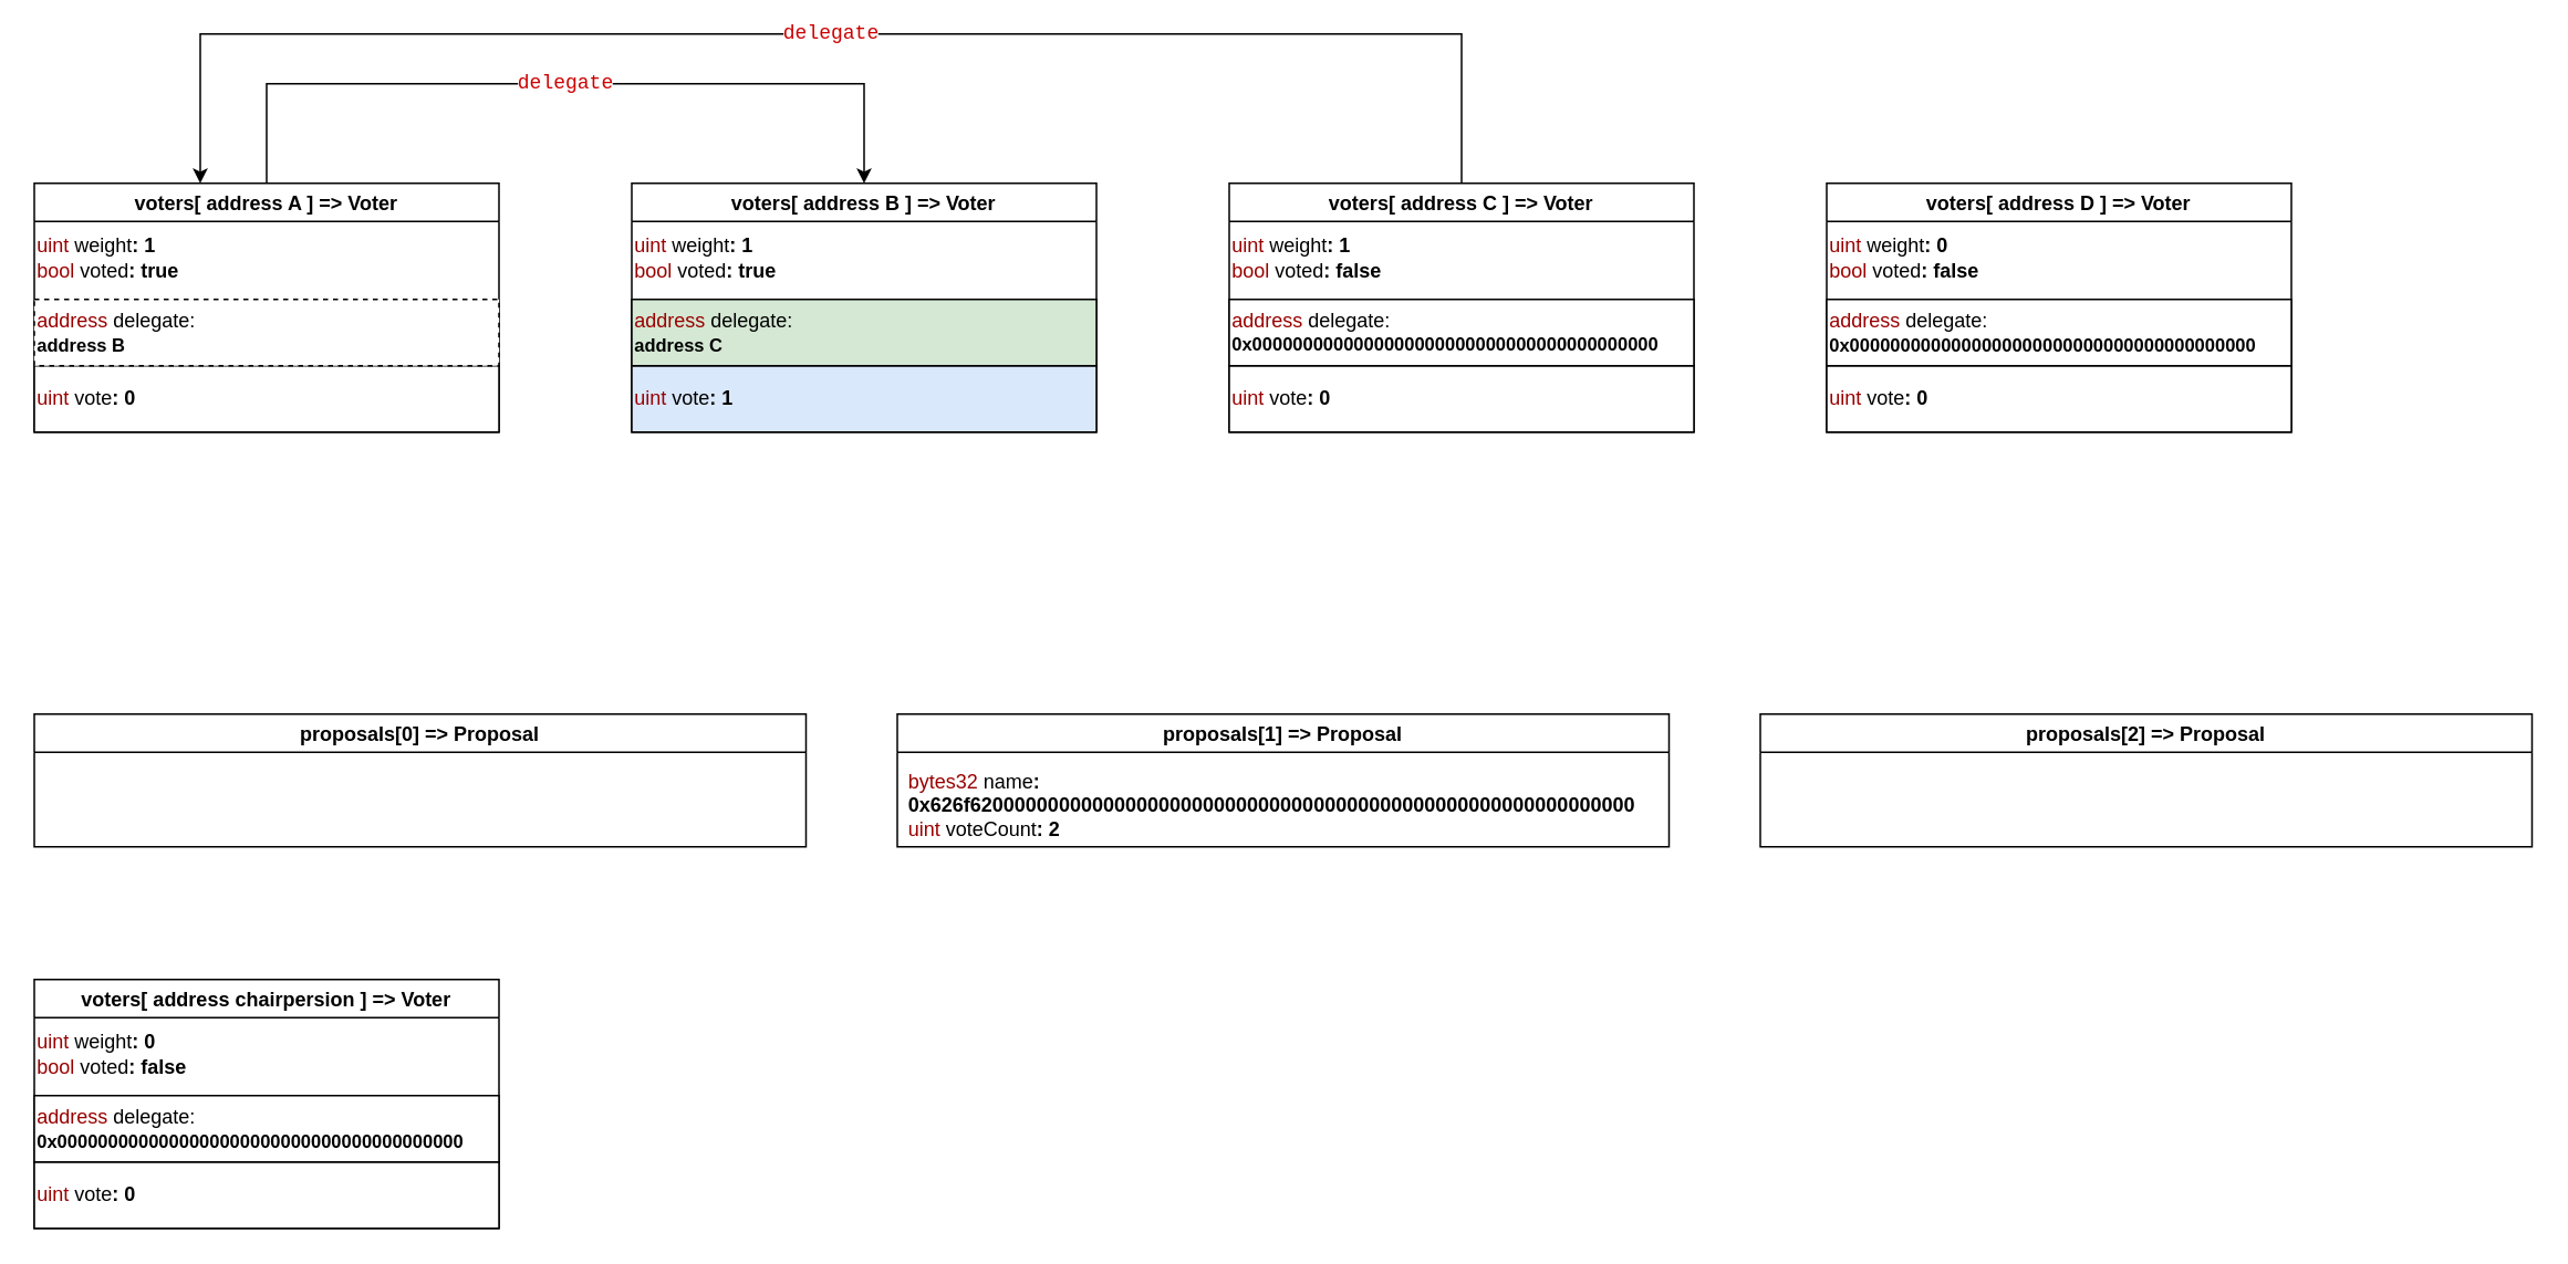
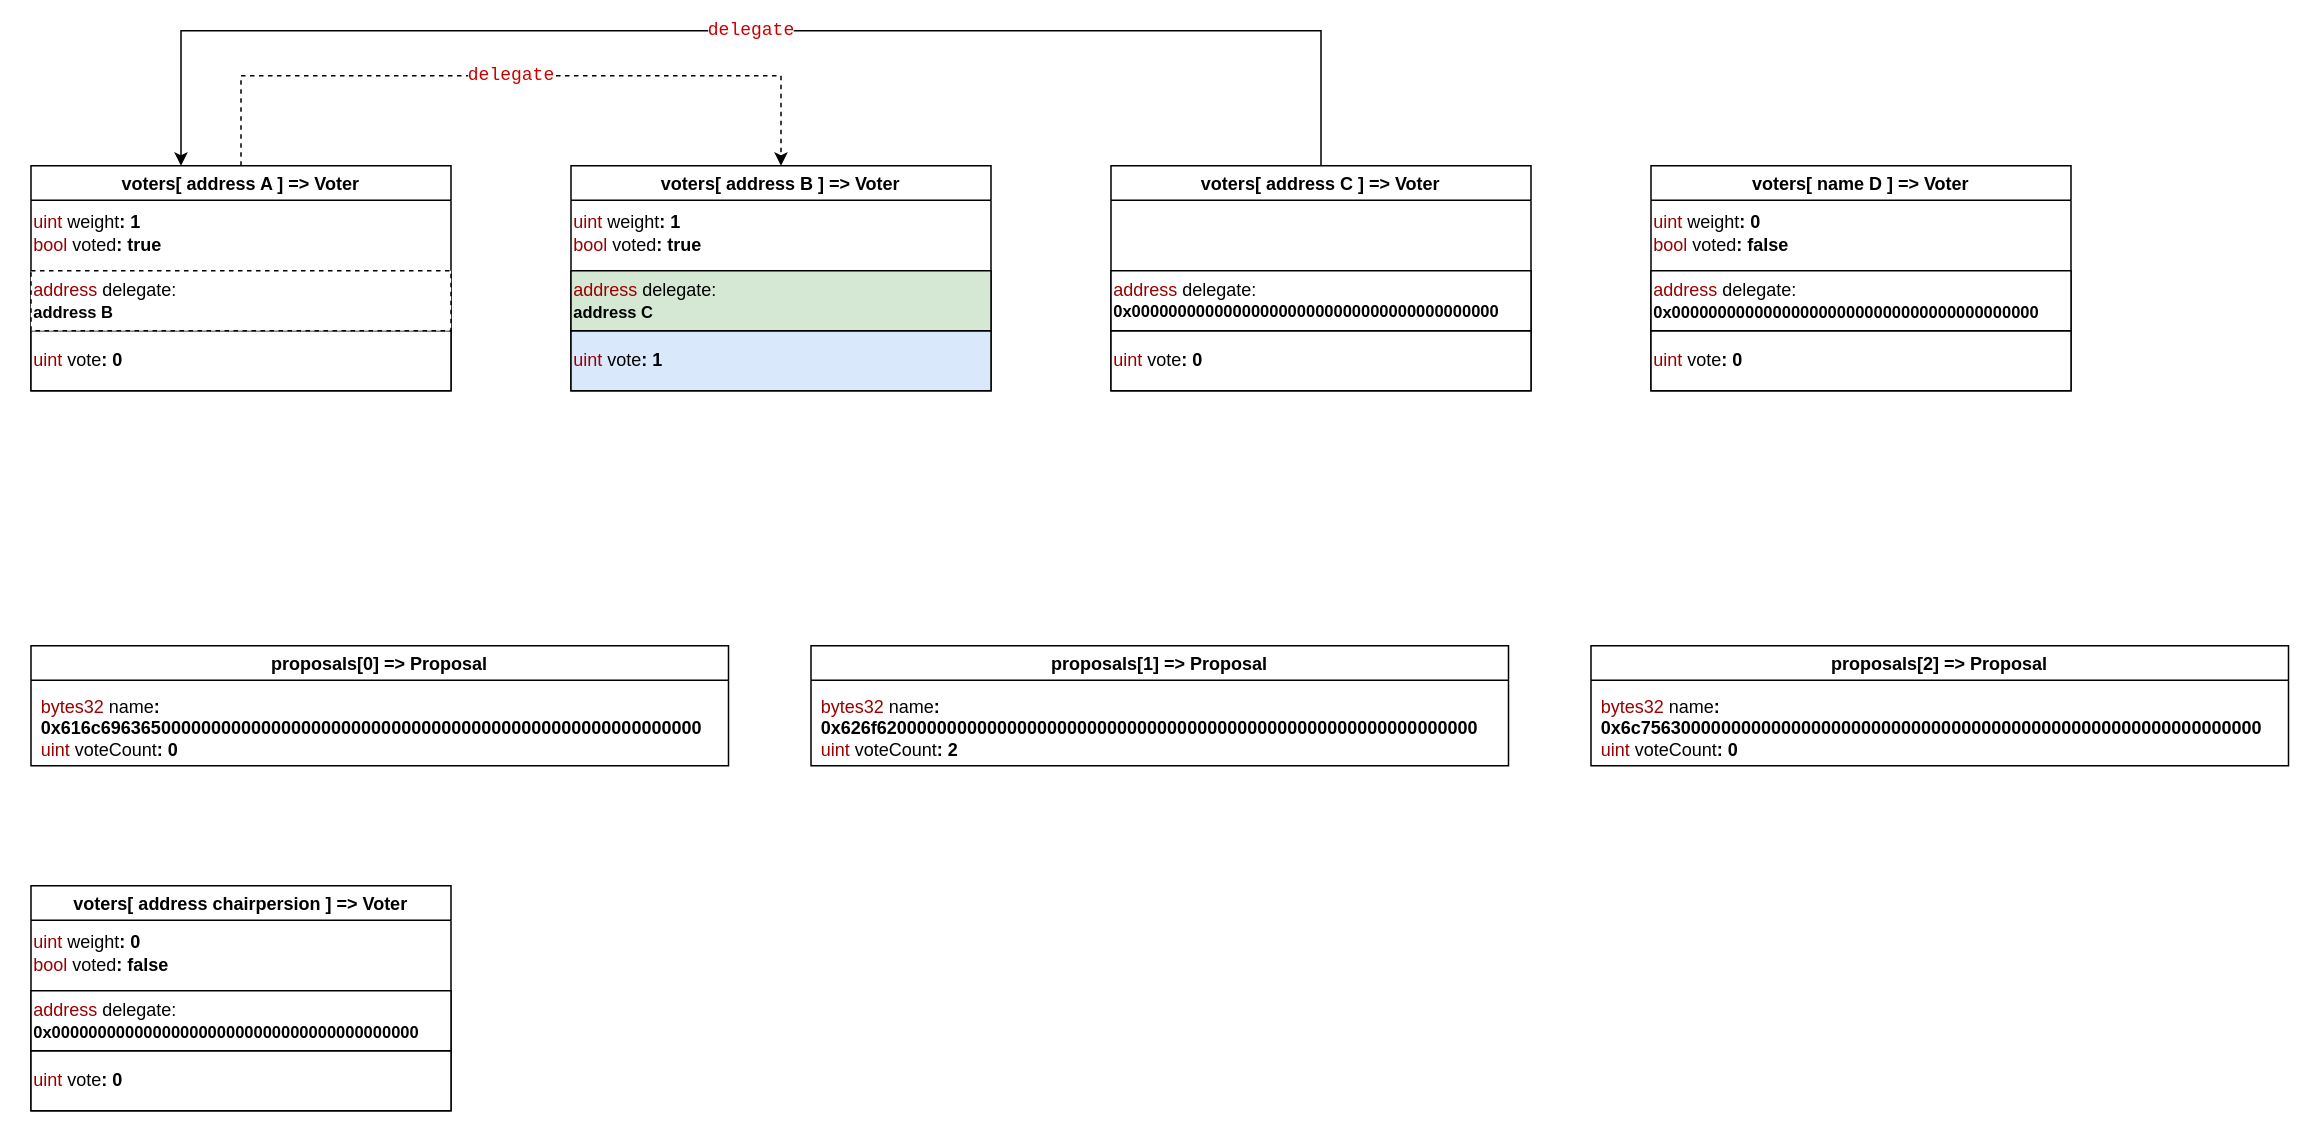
- <mxCell id="29" value="delegate" style="edgeStyle=orthogonalEdgeStyle;rounded=0;orthogonalLoop=1;jettySize=auto;html=1;fontFamily=Courier New;fontSize=12;fontColor=#CC0000;" parent="1" source="2" target="12" edge="1"><mxGeometry relative="1" as="geometry"><mxPoint x="390" y="400" as="sourcePoint" /><mxPoint x="670" y="400" as="targetPoint" /><Array as="points"><mxPoint x="160" y="50" /><mxPoint x="520" y="50" /></Array></mxGeometry></mxCell>
+ <mxCell id="29" value="delegate" style="edgeStyle=orthogonalEdgeStyle;rounded=0;orthogonalLoop=1;jettySize=auto;html=1;fontFamily=Courier New;fontSize=12;fontColor=#CC0000;dashed=1;" parent="1" source="2" target="12" edge="1"><mxGeometry relative="1" as="geometry"><mxPoint x="390" y="400" as="sourcePoint" /><mxPoint x="670" y="400" as="targetPoint" /><Array as="points"><mxPoint x="160" y="50" /><mxPoint x="520" y="50" /></Array></mxGeometry></mxCell>
- <mxCell id="20" value="voters[ address D ] =&gt; Voter" style="swimlane;" parent="1" vertex="1"><mxGeometry x="1100" y="110" width="280" height="150" as="geometry"><mxRectangle x="70" y="80" width="130" height="23" as="alternateBounds" /></mxGeometry></mxCell>
+ <mxCell id="20" value="voters[ name D ] =&gt; Voter" style="swimlane;" parent="1" vertex="1"><mxGeometry x="1100" y="110" width="280" height="150" as="geometry"><mxRectangle x="70" y="80" width="130" height="23" as="alternateBounds" /></mxGeometry></mxCell>
- <mxCell id="17" value="&lt;div&gt;&lt;font color=&quot;#990000&quot;&gt;uint &lt;/font&gt;weight&lt;b&gt;: 1&lt;/b&gt;&lt;/div&gt;&lt;div&gt;&lt;font color=&quot;#990000&quot;&gt;bool &lt;/font&gt;voted&lt;b&gt;:&lt;/b&gt;&amp;nbsp;&lt;b&gt;false&lt;/b&gt;&lt;/div&gt;" style="text;html=1;align=left;verticalAlign=middle;resizable=0;points=[];autosize=1;strokeColor=none;fillColor=none;" parent="16" vertex="1"><mxGeometry y="30" width="110" height="30" as="geometry" /></mxCell>
+ <mxCell id="9" value="&lt;div&gt;&lt;font color=&quot;#990000&quot;&gt;bytes32&amp;nbsp;&lt;/font&gt;name&lt;b&gt;:&amp;nbsp;&lt;/b&gt;&lt;/div&gt;&lt;div&gt;&lt;b&gt;0x616c696365000000000000000000000000000000000000000000000000000000&lt;/b&gt;&lt;br&gt;&lt;/div&gt;&lt;div&gt;&lt;font color=&quot;#990000&quot;&gt;uint &lt;/font&gt;voteCount&lt;b&gt;:&lt;/b&gt;&amp;nbsp;&lt;b&gt;0&lt;/b&gt;&lt;/div&gt;" style="text;html=1;align=left;verticalAlign=middle;resizable=0;points=[];autosize=1;strokeColor=none;fillColor=none;" parent="8" vertex="1"><mxGeometry x="5" y="30" width="460" height="50" as="geometry" /></mxCell>
+ <mxCell id="11" value="&lt;div&gt;&lt;font color=&quot;#990000&quot;&gt;bytes32&amp;nbsp;&lt;/font&gt;name&lt;b&gt;:&amp;nbsp;&lt;/b&gt;&lt;/div&gt;&lt;b&gt;0x6c75630000000000000000000000000000000000000000000000000000000000&lt;/b&gt;&lt;div&gt;&lt;font color=&quot;#990000&quot;&gt;uint &lt;/font&gt;&lt;span&gt;voteCount&lt;/span&gt;&lt;b&gt;:&lt;/b&gt;&lt;span&gt;&amp;nbsp;&lt;/span&gt;&lt;b&gt;0&lt;/b&gt;&lt;br&gt;&lt;/div&gt;" style="text;html=1;align=left;verticalAlign=middle;resizable=0;points=[];autosize=1;strokeColor=none;fillColor=none;" parent="10" vertex="1"><mxGeometry x="5" y="30" width="460" height="50" as="geometry" /></mxCell>
